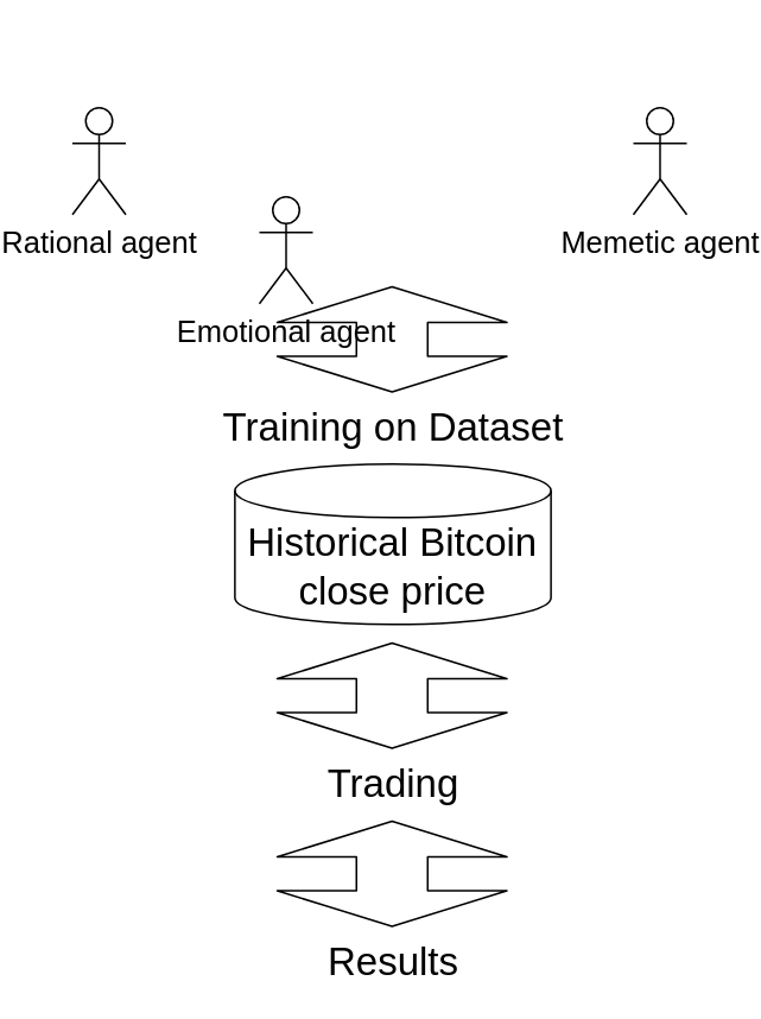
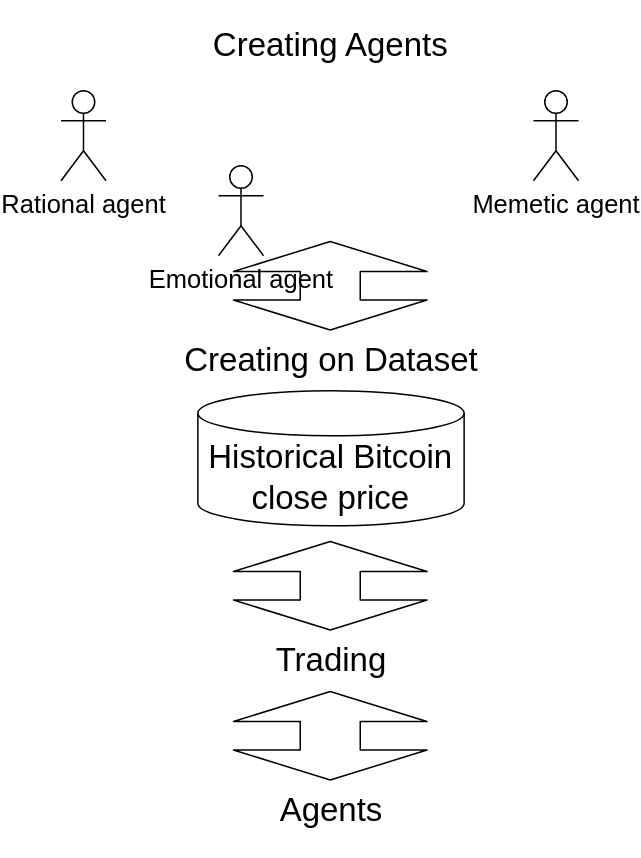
+ <mxCell id="5" value="&lt;font style=&quot;font-size: 22px&quot;&gt;Creating Agents&lt;/font&gt;" style="text;html=1;strokeColor=none;fillColor=none;align=center;verticalAlign=middle;whiteSpace=wrap;rounded=0;" vertex="1" parent="1"><mxGeometry x="120" y="20" width="160" height="20" as="geometry" /></mxCell>
- <mxCell id="7" value="&lt;font style=&quot;font-size: 22px&quot;&gt;Training on Dataset&lt;/font&gt;" style="text;html=1;strokeColor=none;fillColor=none;align=center;verticalAlign=middle;whiteSpace=wrap;rounded=0;" vertex="1" parent="1"><mxGeometry x="72.5" y="230" width="255" height="20" as="geometry" /></mxCell>
+ <mxCell id="7" value="&lt;font style=&quot;font-size: 22px&quot;&gt;Creating on Dataset&lt;/font&gt;" style="text;html=1;strokeColor=none;fillColor=none;align=center;verticalAlign=middle;whiteSpace=wrap;rounded=0;" vertex="1" parent="1"><mxGeometry x="72.5" y="230" width="255" height="20" as="geometry" /></mxCell>
- <mxCell id="12" value="&lt;font style=&quot;font-size: 22px&quot;&gt;Results&lt;/font&gt;" style="text;html=1;strokeColor=none;fillColor=none;align=center;verticalAlign=middle;whiteSpace=wrap;rounded=0;" vertex="1" parent="1"><mxGeometry x="72.5" y="530" width="255" height="20" as="geometry" /></mxCell>
+ <mxCell id="12" value="&lt;font style=&quot;font-size: 22px&quot;&gt;Agents&lt;/font&gt;" style="text;html=1;strokeColor=none;fillColor=none;align=center;verticalAlign=middle;whiteSpace=wrap;rounded=0;" vertex="1" parent="1"><mxGeometry x="72.5" y="530" width="255" height="20" as="geometry" /></mxCell>
